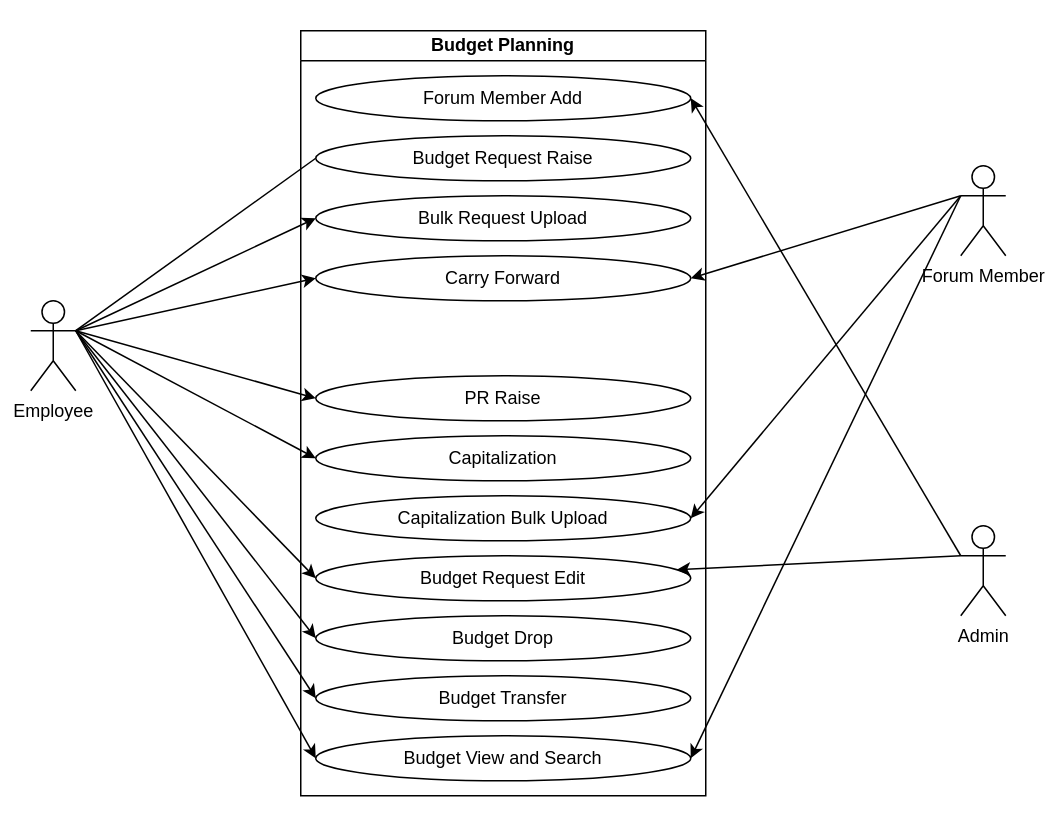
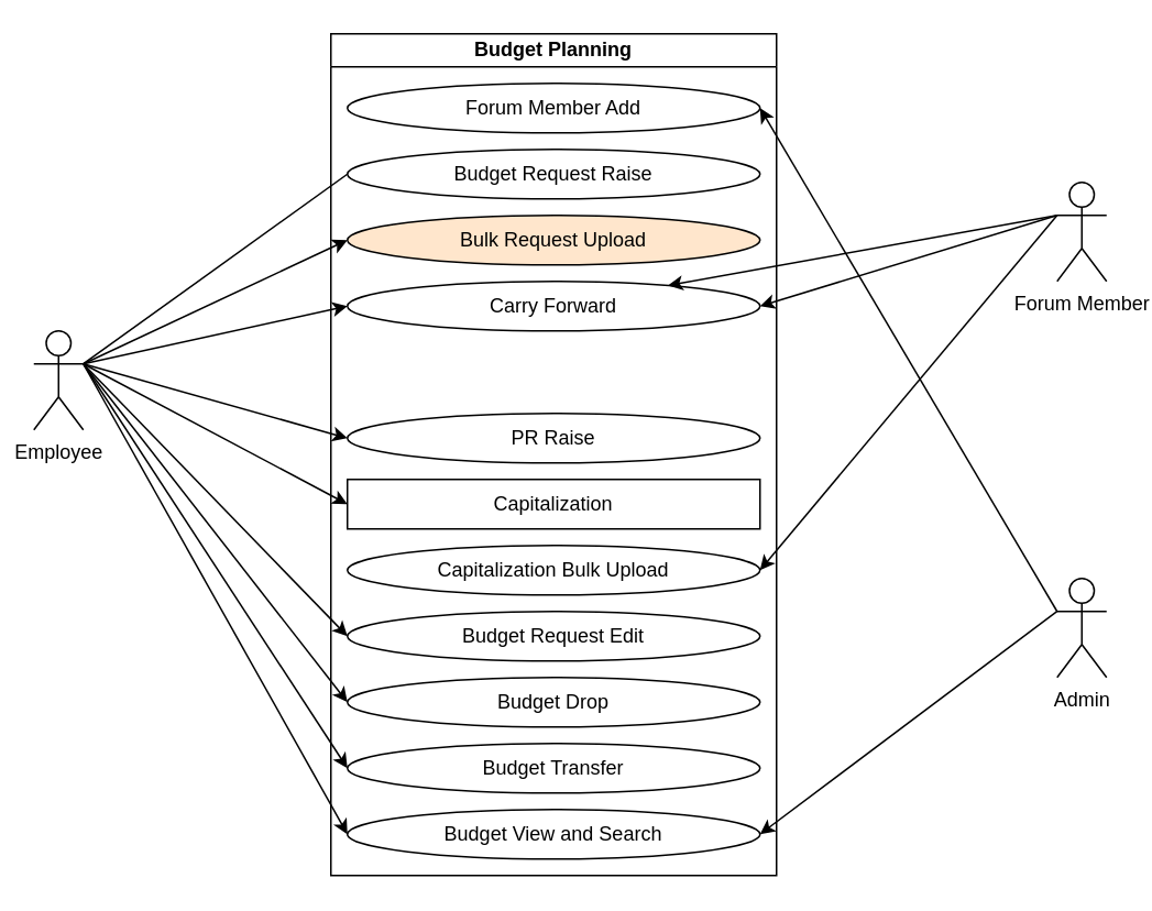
- <mxCell id="4" value="Bulk Request Upload" style="ellipse;whiteSpace=wrap;html=1;" vertex="1" parent="2"><mxGeometry x="10" y="110" width="250" height="30" as="geometry" /></mxCell>
+ <mxCell id="4" value="Bulk Request Upload" style="ellipse;whiteSpace=wrap;html=1;fillColor=#ffe6cc;" vertex="1" parent="2"><mxGeometry x="10" y="110" width="250" height="30" as="geometry" /></mxCell>
- <mxCell id="7" value="Capitalization" style="ellipse;whiteSpace=wrap;html=1;" vertex="1" parent="2"><mxGeometry x="10" y="270" width="250" height="30" as="geometry" /></mxCell>
+ <mxCell id="7" value="Capitalization" style="whiteSpace=wrap;html=1;rounded=0;" vertex="1" parent="2"><mxGeometry x="10" y="270" width="250" height="30" as="geometry" /></mxCell>
- <mxCell id="26" value="" style="endArrow=classic;html=1;rounded=0;exitX=0;exitY=0.333;exitDx=0;exitDy=0;exitPerimeter=0;entryX=1;entryY=0.5;entryDx=0;entryDy=0;" edge="1" parent="1" source="15" target="11"><mxGeometry width="50" height="50" relative="1" as="geometry"><mxPoint x="160" y="330" as="sourcePoint" /><mxPoint x="320" y="175" as="targetPoint" /></mxGeometry></mxCell>
+ <mxCell id="26" value="" style="endArrow=classic;html=1;rounded=0;exitX=0;exitY=0.333;exitDx=0;exitDy=0;exitPerimeter=0;" edge="1" parent="1" source="15" target="5"><mxGeometry width="50" height="50" relative="1" as="geometry"><mxPoint x="160" y="330" as="sourcePoint" /><mxPoint x="320" y="175" as="targetPoint" /></mxGeometry></mxCell>
- <mxCell id="27" value="" style="endArrow=classic;html=1;rounded=0;exitX=0;exitY=0.333;exitDx=0;exitDy=0;exitPerimeter=0;" edge="1" parent="1" source="16" target="8"><mxGeometry width="50" height="50" relative="1" as="geometry"><mxPoint x="170" y="340" as="sourcePoint" /><mxPoint x="330" y="185" as="targetPoint" /></mxGeometry></mxCell>
+ <mxCell id="27" value="" style="endArrow=classic;html=1;rounded=0;exitX=0;exitY=0.333;exitDx=0;exitDy=0;exitPerimeter=0;entryX=1;entryY=0.5;entryDx=0;entryDy=0;" edge="1" parent="1" source="16" target="11"><mxGeometry width="50" height="50" relative="1" as="geometry"><mxPoint x="170" y="340" as="sourcePoint" /><mxPoint x="330" y="185" as="targetPoint" /></mxGeometry></mxCell>
